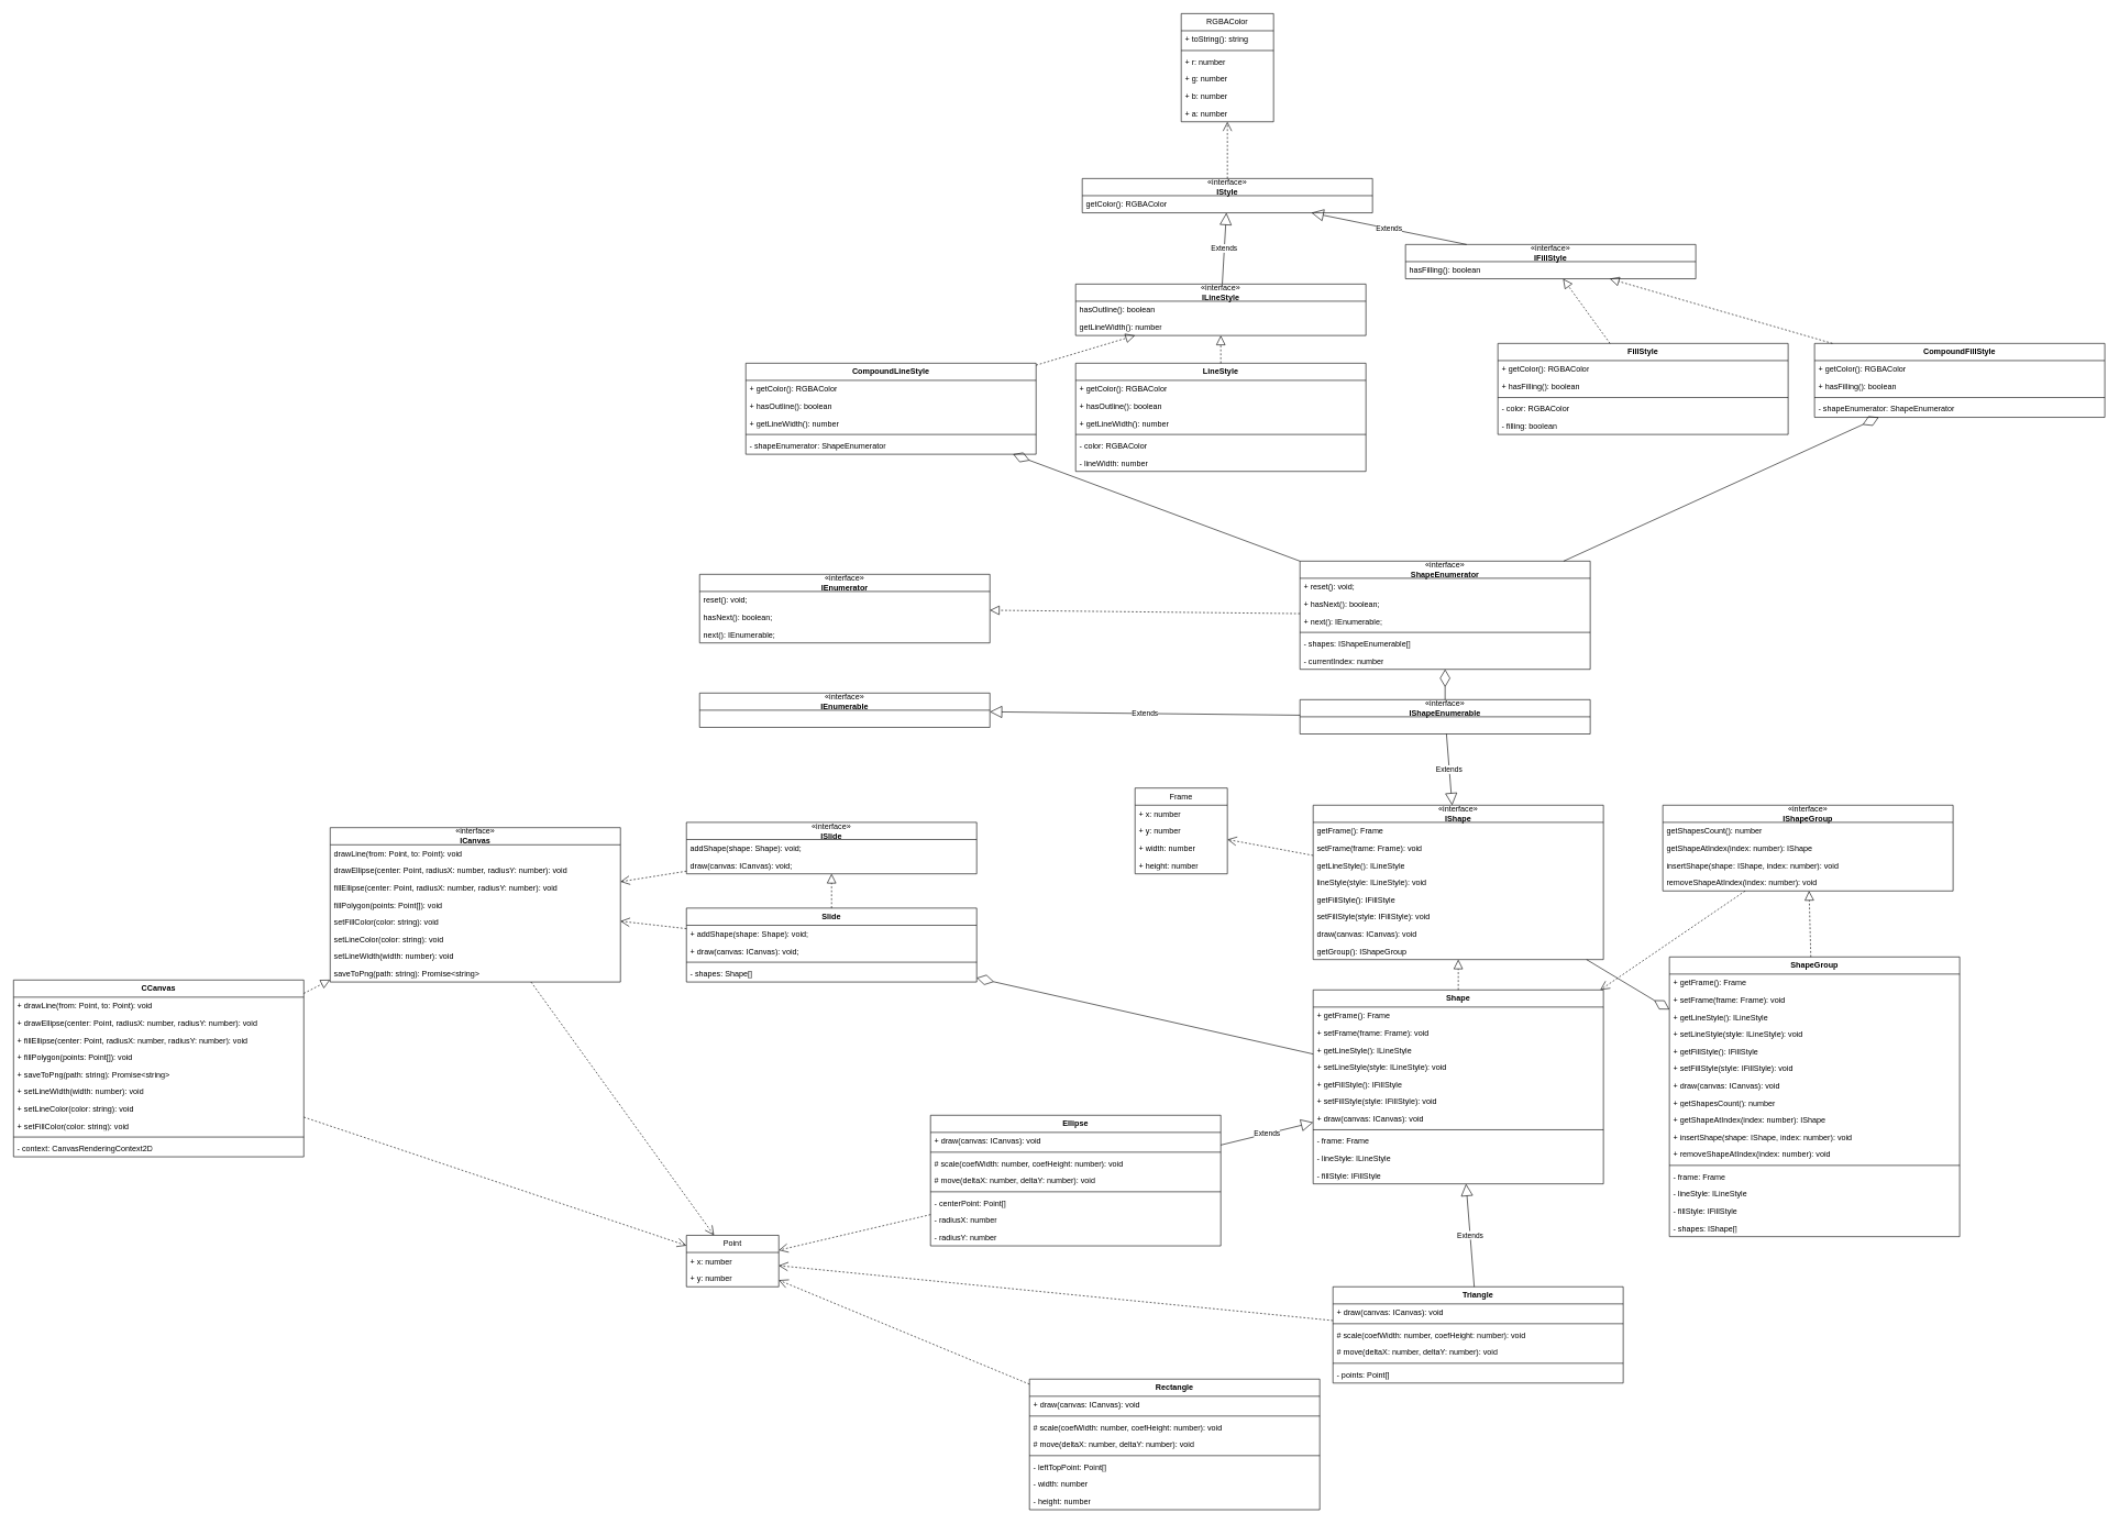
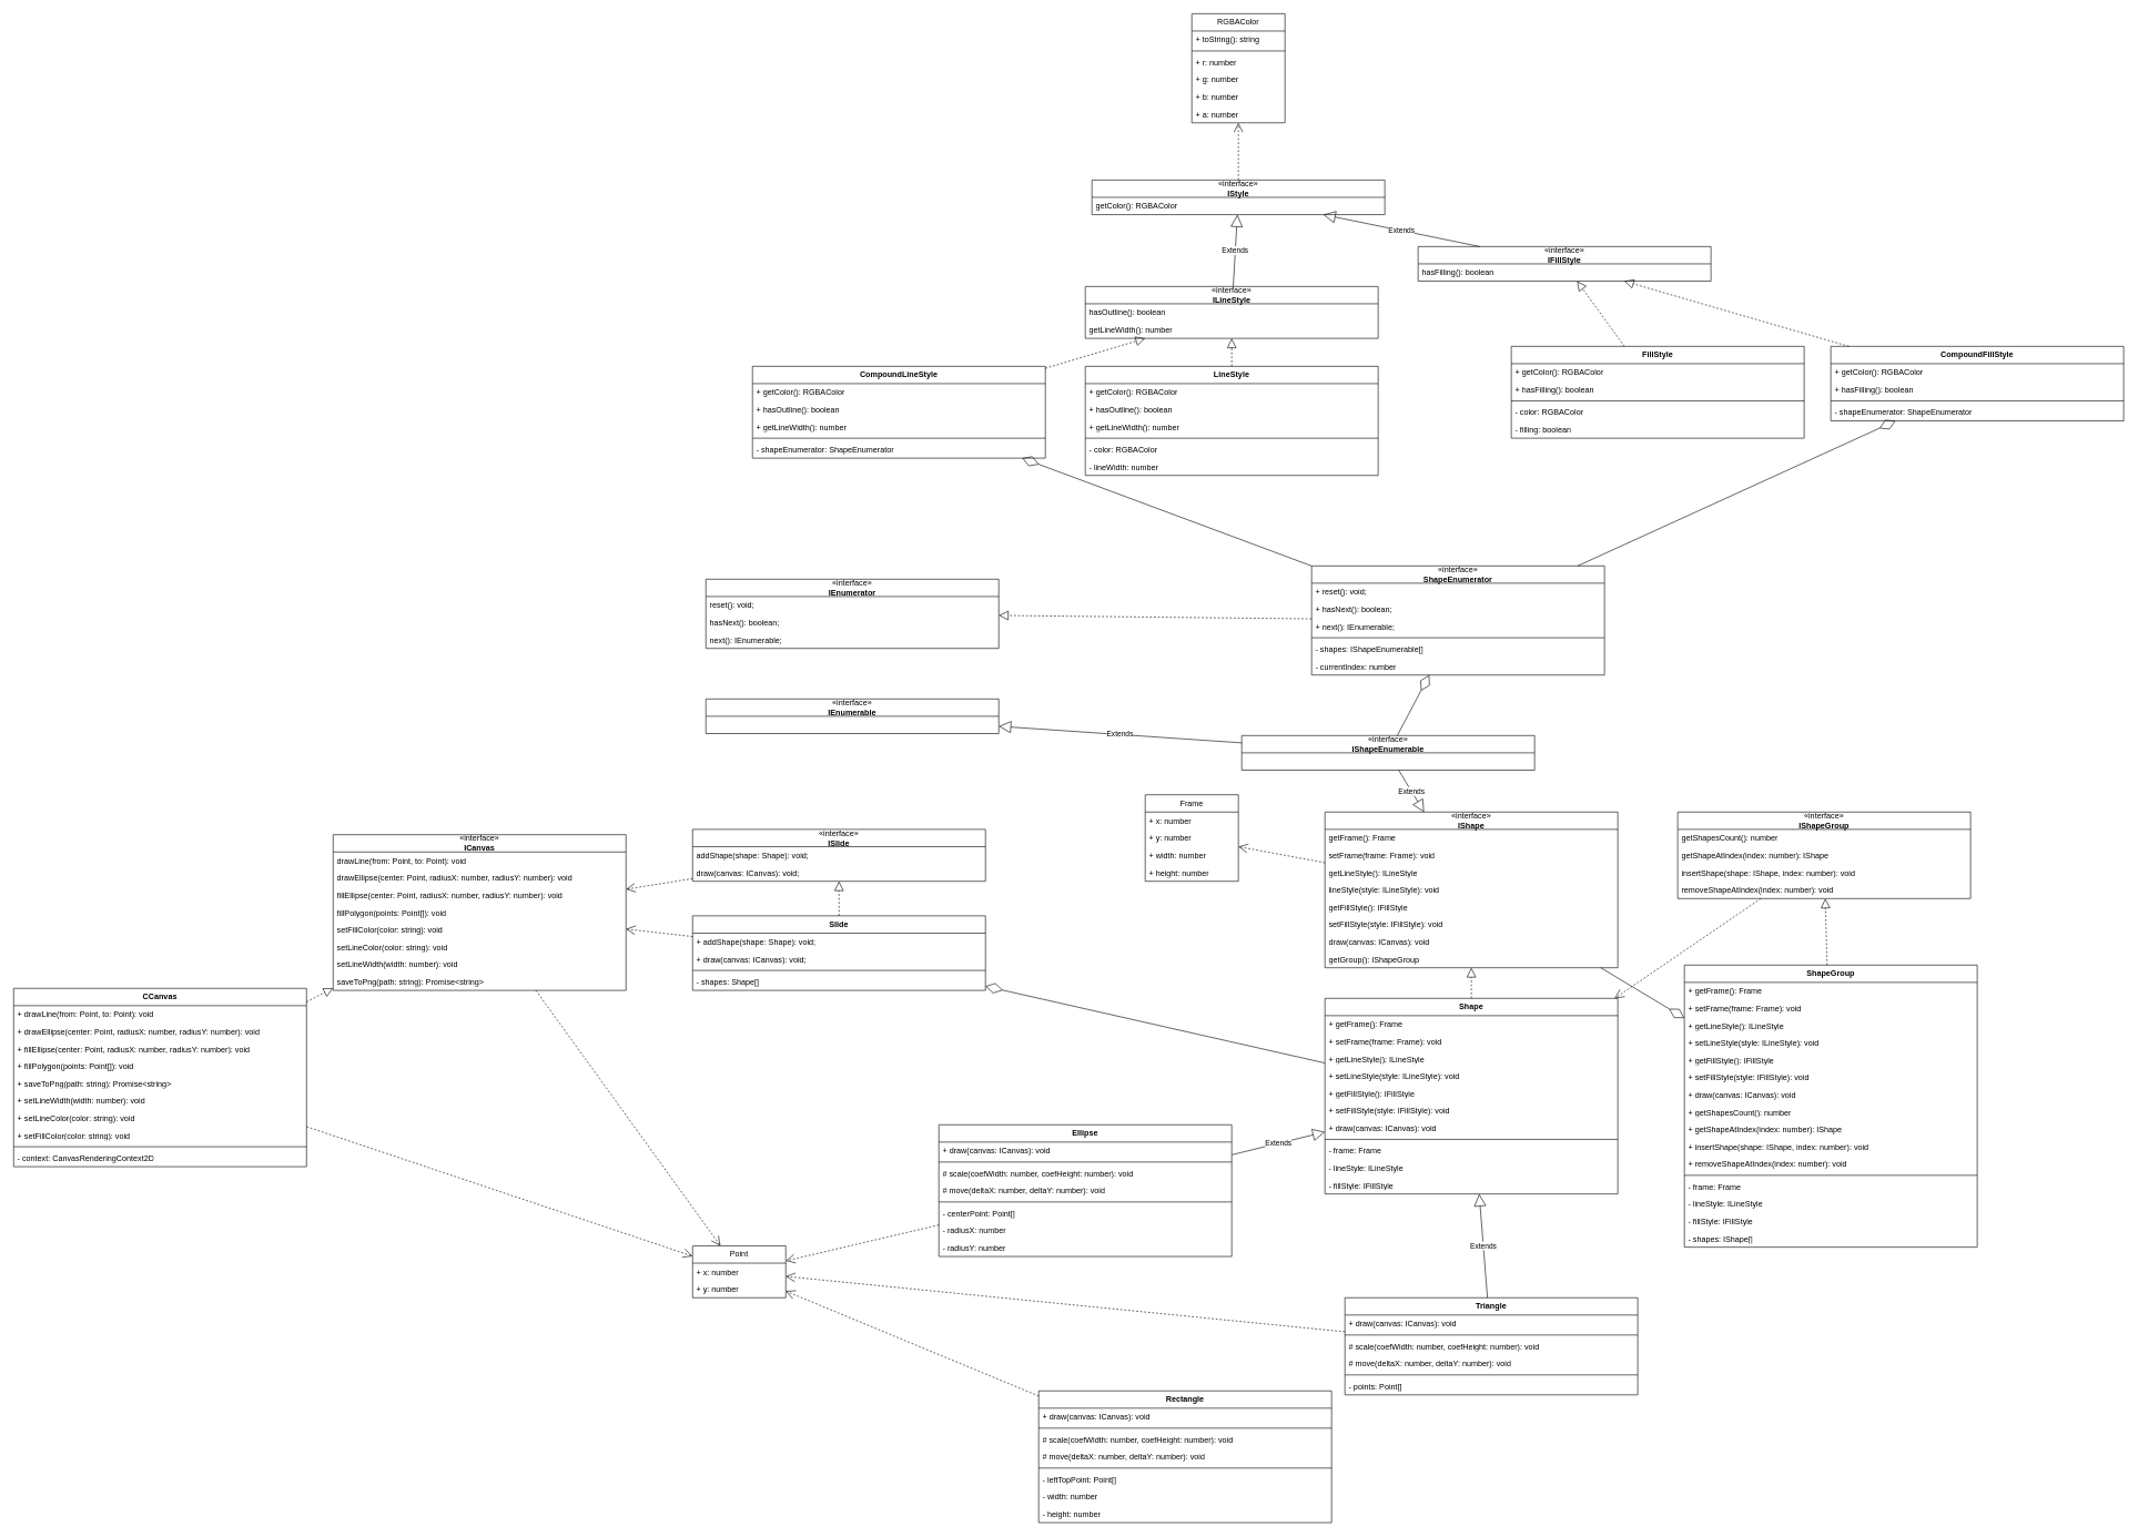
- <mxCell id="81" value="«interface»&lt;br style=&quot;border-color: var(--border-color);&quot;&gt;&lt;b&gt;IShapeEnumerable&lt;/b&gt;" style="swimlane;fontStyle=0;childLayout=stackLayout;horizontal=1;startSize=26;fillColor=none;horizontalStack=0;resizeParent=1;resizeParentMax=0;resizeLast=0;collapsible=1;marginBottom=0;whiteSpace=wrap;html=1;" vertex="1" parent="1"><mxGeometry x="1970" y="1060" width="440" height="52" as="geometry" /></mxCell>
+ <mxCell id="81" value="«interface»&lt;br style=&quot;border-color: var(--border-color);&quot;&gt;&lt;b&gt;IShapeEnumerable&lt;/b&gt;" style="swimlane;fontStyle=0;childLayout=stackLayout;horizontal=1;startSize=26;fillColor=none;horizontalStack=0;resizeParent=1;resizeParentMax=0;resizeLast=0;collapsible=1;marginBottom=0;whiteSpace=wrap;html=1;" vertex="1" parent="1"><mxGeometry x="1865" y="1105" width="440" height="52" as="geometry" /></mxCell>
